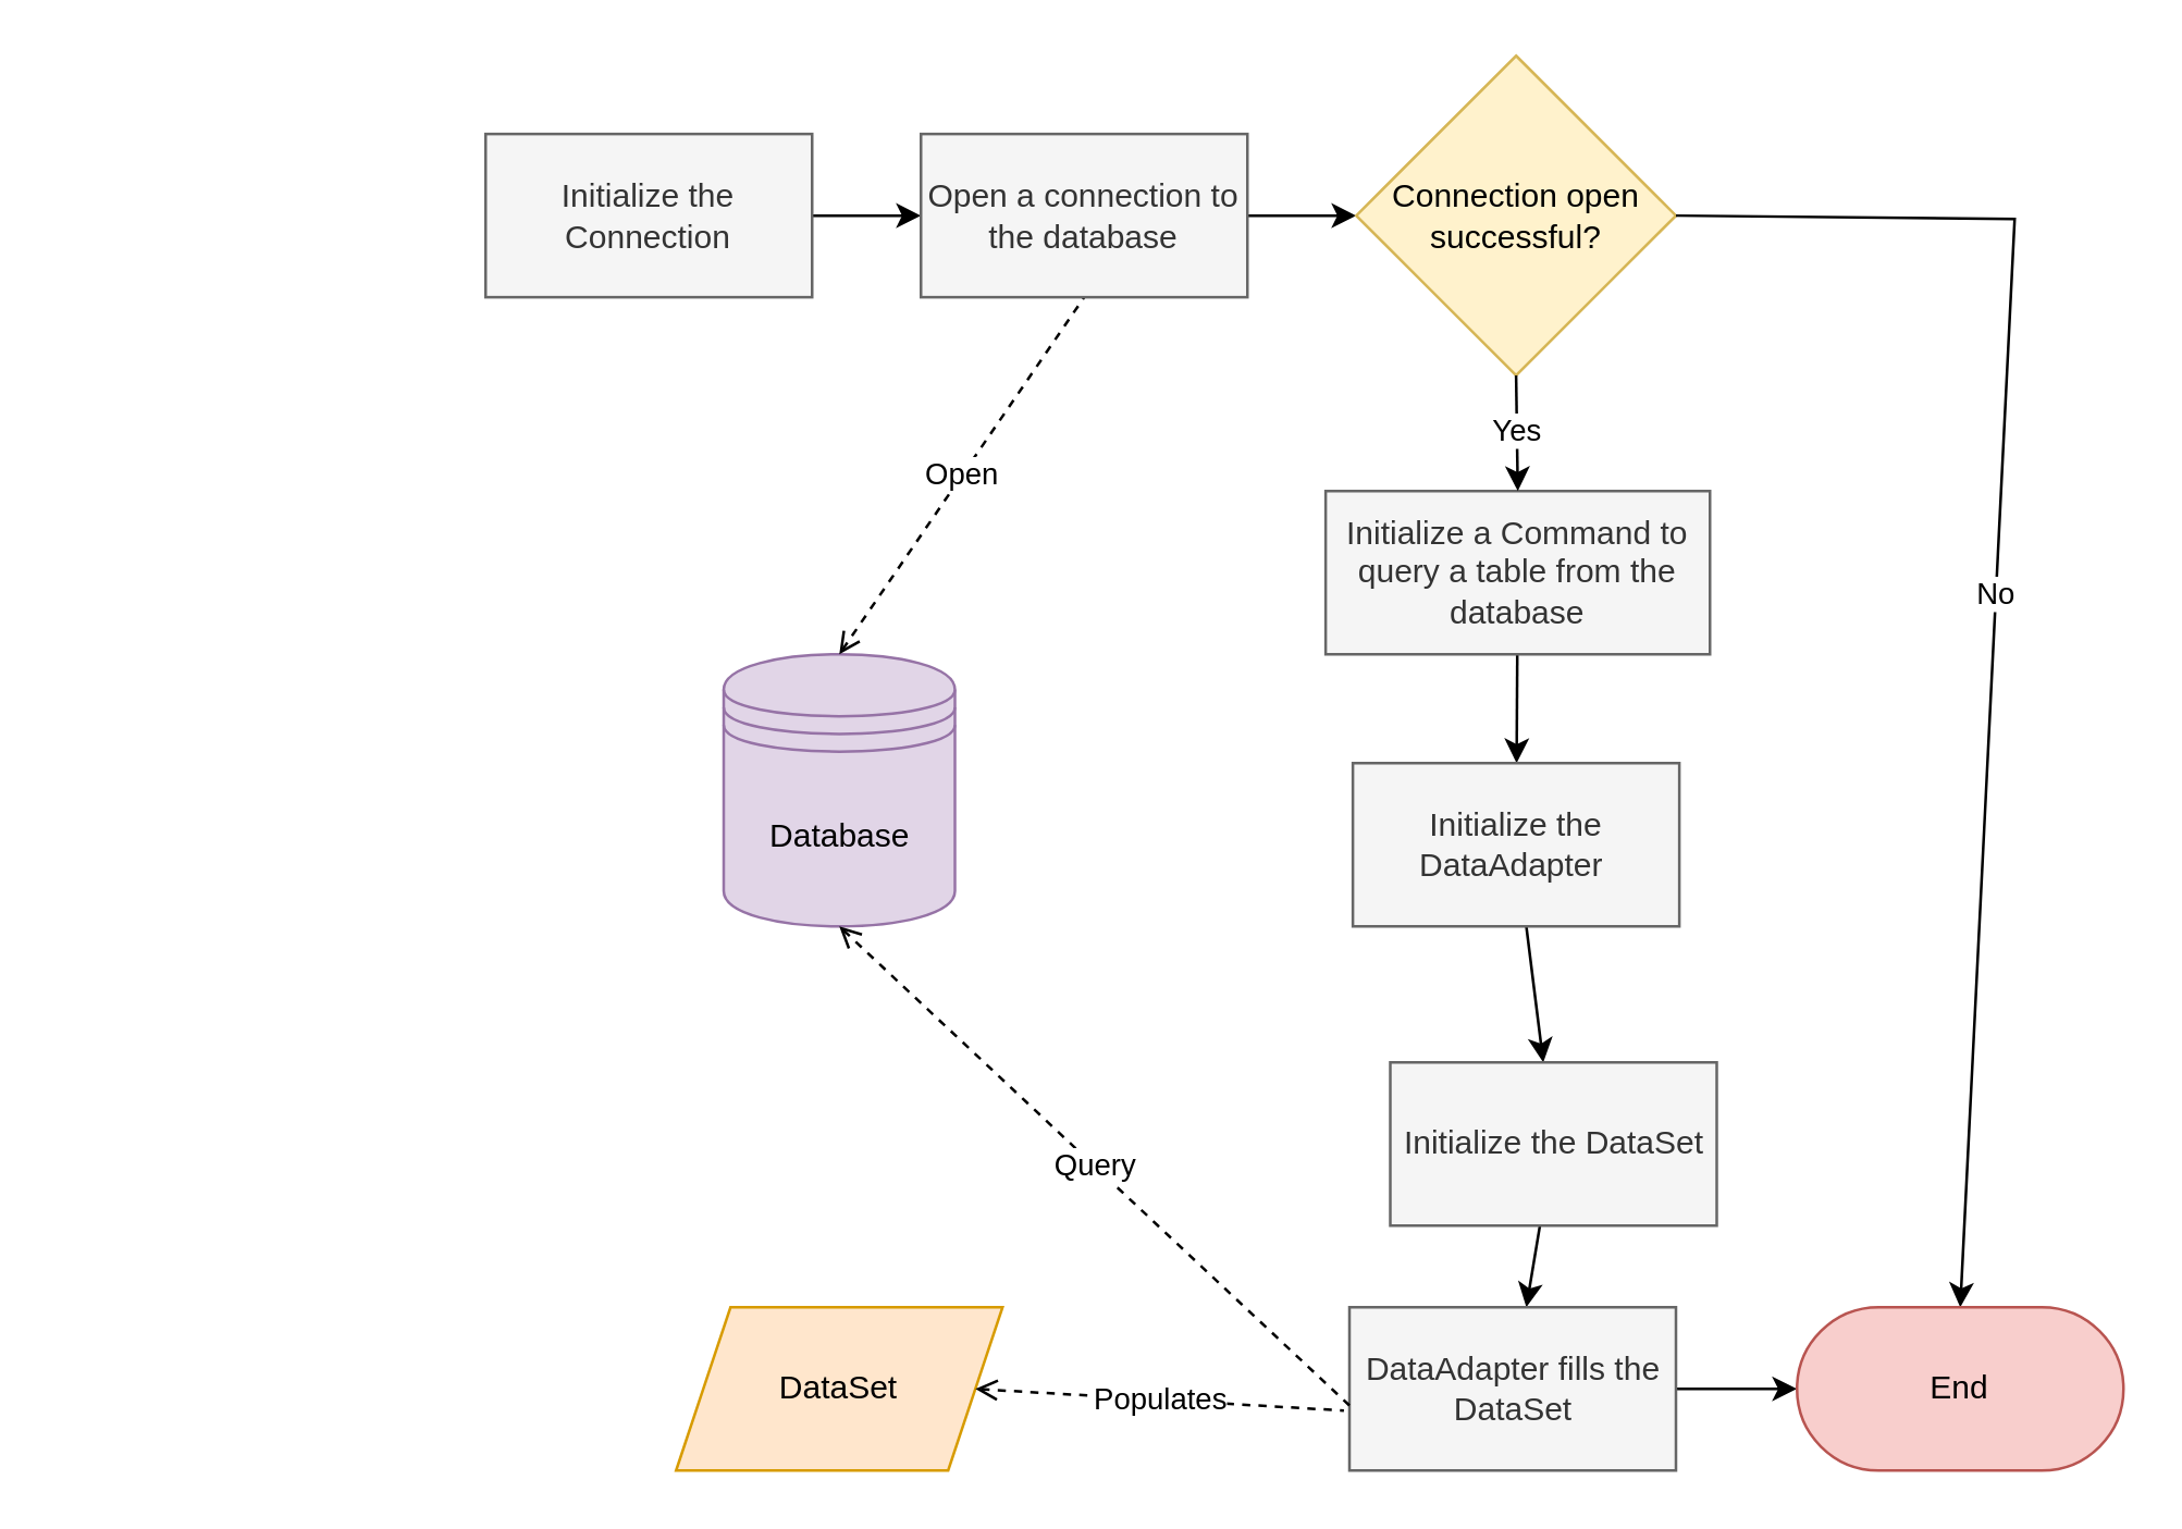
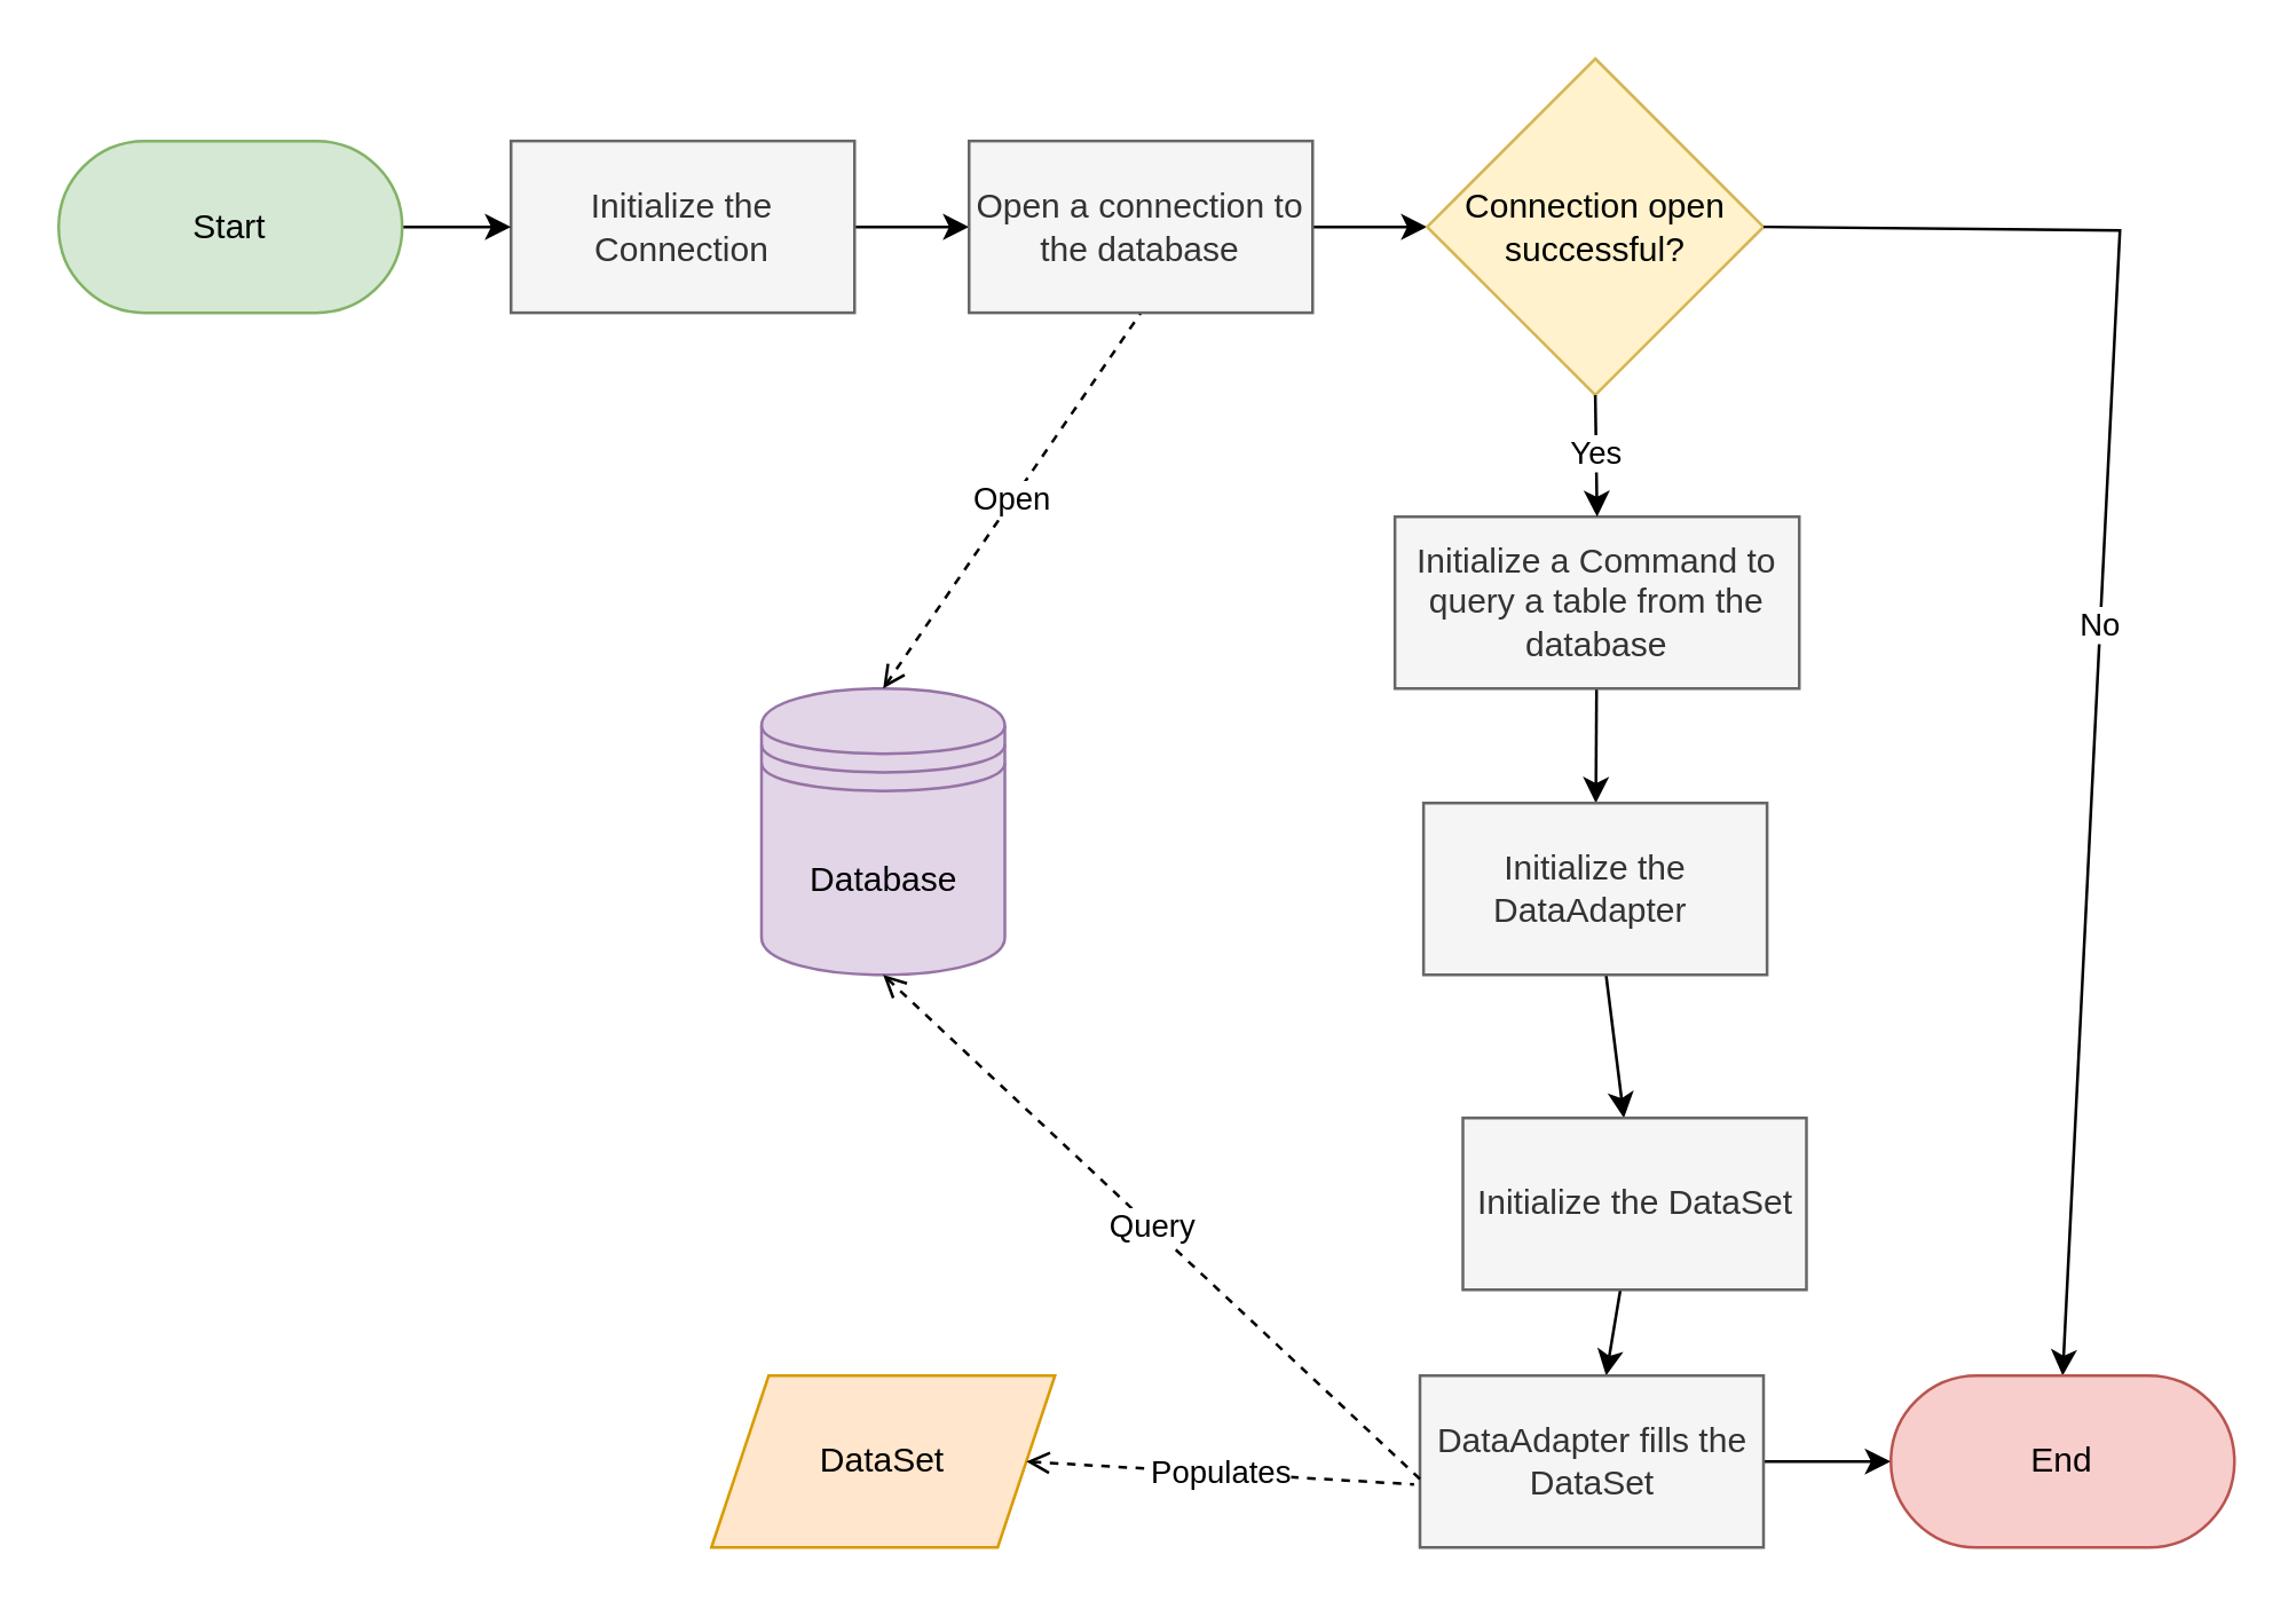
+ <mxCell id="23" value="Start" style="rounded=1;whiteSpace=wrap;html=1;arcSize=50;fillColor=#d5e8d4;strokeColor=#82b366;" parent="1" vertex="1"><mxGeometry x="20" y="48.75" width="120" height="60" as="geometry" /></mxCell>
+ <mxCell id="15" value="" style="endArrow=classic;html=1;entryX=0;entryY=0.5;entryDx=0;entryDy=0;exitX=1;exitY=0.5;exitDx=0;exitDy=0;" parent="1" source="23" target="3" edge="1"><mxGeometry width="50" height="50" relative="1" as="geometry"><mxPoint x="168" y="140" as="sourcePoint" /><mxPoint x="418" y="240" as="targetPoint" /></mxGeometry></mxCell>
